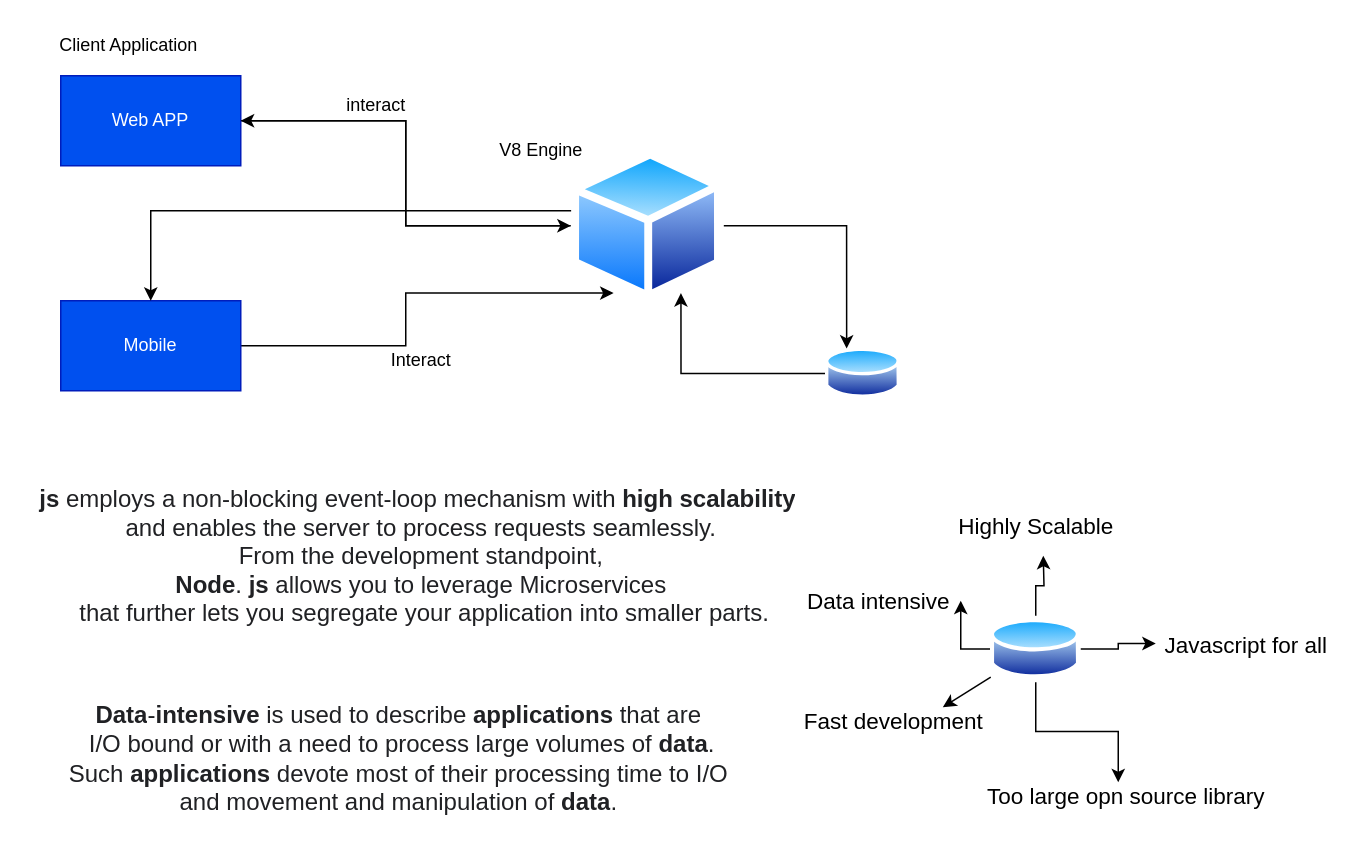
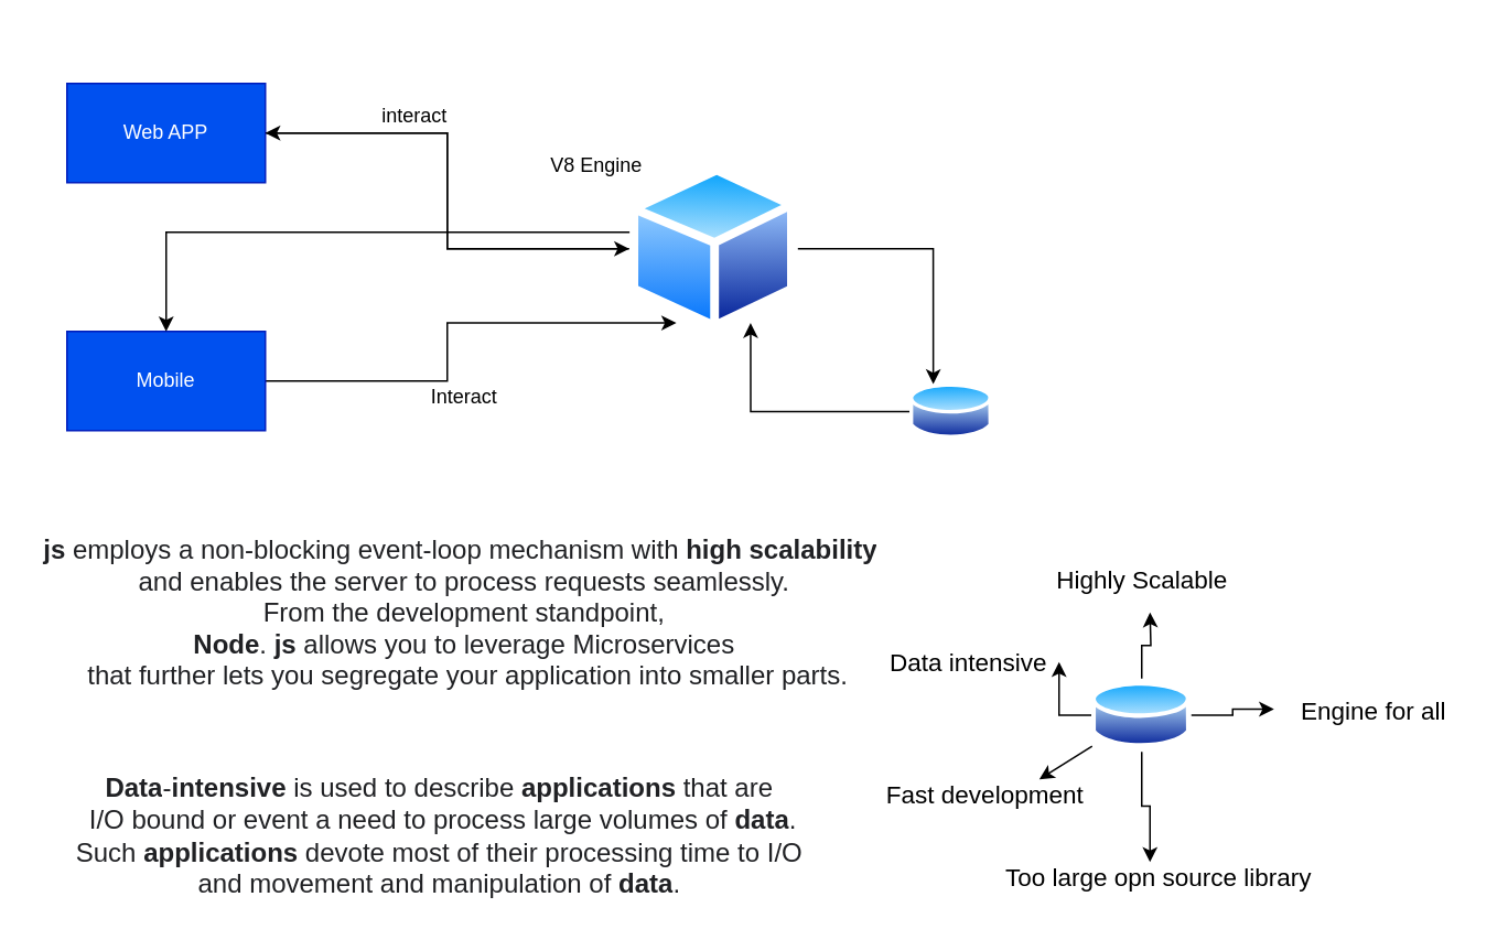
- <mxCell id="15" value="Client Application" style="text;html=1;align=center;verticalAlign=middle;resizable=0;points=[];autosize=1;" parent="1" vertex="1"><mxGeometry x="30" y="20" width="110" height="20" as="geometry" /></mxCell>
- <mxCell id="17" value="&lt;font style=&quot;font-size: 15px&quot;&gt;Javascript for all&lt;/font&gt;" style="text;html=1;align=center;verticalAlign=middle;resizable=0;points=[];autosize=1;" parent="1" vertex="1"><mxGeometry x="770" y="418.5" width="120" height="20" as="geometry" /></mxCell>
+ <mxCell id="17" value="&lt;font style=&quot;font-size: 15px&quot;&gt;Engine for all&lt;/font&gt;" style="text;html=1;align=center;verticalAlign=middle;resizable=0;points=[];autosize=1;" parent="1" vertex="1"><mxGeometry x="770" y="418.5" width="120" height="20" as="geometry" /></mxCell>
- <mxCell id="19" value="&lt;b style=&quot;color: rgb(32 , 33 , 36) ; font-family: &amp;#34;arial&amp;#34; , sans-serif ; font-size: 16px ; text-align: left ; background-color: rgb(255 , 255 , 255)&quot;&gt;Data&lt;/b&gt;&lt;span style=&quot;color: rgb(32 , 33 , 36) ; font-family: &amp;#34;arial&amp;#34; , sans-serif ; font-size: 16px ; text-align: left ; background-color: rgb(255 , 255 , 255)&quot;&gt;-&lt;/span&gt;&lt;b style=&quot;color: rgb(32 , 33 , 36) ; font-family: &amp;#34;arial&amp;#34; , sans-serif ; font-size: 16px ; text-align: left ; background-color: rgb(255 , 255 , 255)&quot;&gt;intensive&lt;/b&gt;&lt;span style=&quot;color: rgb(32 , 33 , 36) ; font-family: &amp;#34;arial&amp;#34; , sans-serif ; font-size: 16px ; text-align: left ; background-color: rgb(255 , 255 , 255)&quot;&gt;&amp;nbsp;is used to describe&amp;nbsp;&lt;/span&gt;&lt;b style=&quot;color: rgb(32 , 33 , 36) ; font-family: &amp;#34;arial&amp;#34; , sans-serif ; font-size: 16px ; text-align: left ; background-color: rgb(255 , 255 , 255)&quot;&gt;applications&lt;/b&gt;&lt;span style=&quot;color: rgb(32 , 33 , 36) ; font-family: &amp;#34;arial&amp;#34; , sans-serif ; font-size: 16px ; text-align: left ; background-color: rgb(255 , 255 , 255)&quot;&gt;&amp;nbsp;that are&lt;br&gt;&amp;nbsp;I/O bound or with a need to process large volumes of&amp;nbsp;&lt;/span&gt;&lt;b style=&quot;color: rgb(32 , 33 , 36) ; font-family: &amp;#34;arial&amp;#34; , sans-serif ; font-size: 16px ; text-align: left ; background-color: rgb(255 , 255 , 255)&quot;&gt;data&lt;/b&gt;&lt;span style=&quot;color: rgb(32 , 33 , 36) ; font-family: &amp;#34;arial&amp;#34; , sans-serif ; font-size: 16px ; text-align: left ; background-color: rgb(255 , 255 , 255)&quot;&gt;. &lt;br&gt;Such&amp;nbsp;&lt;/span&gt;&lt;b style=&quot;color: rgb(32 , 33 , 36) ; font-family: &amp;#34;arial&amp;#34; , sans-serif ; font-size: 16px ; text-align: left ; background-color: rgb(255 , 255 , 255)&quot;&gt;applications&lt;/b&gt;&lt;span style=&quot;color: rgb(32 , 33 , 36) ; font-family: &amp;#34;arial&amp;#34; , sans-serif ; font-size: 16px ; text-align: left ; background-color: rgb(255 , 255 , 255)&quot;&gt;&amp;nbsp;devote most of their processing time to I/O &lt;br&gt;and movement and manipulation of&amp;nbsp;&lt;/span&gt;&lt;b style=&quot;color: rgb(32 , 33 , 36) ; font-family: &amp;#34;arial&amp;#34; , sans-serif ; font-size: 16px ; text-align: left ; background-color: rgb(255 , 255 , 255)&quot;&gt;data&lt;/b&gt;&lt;span style=&quot;color: rgb(32 , 33 , 36) ; font-family: &amp;#34;arial&amp;#34; , sans-serif ; font-size: 16px ; text-align: left ; background-color: rgb(255 , 255 , 255)&quot;&gt;.&lt;/span&gt;" style="text;html=1;align=center;verticalAlign=middle;resizable=0;points=[];autosize=1;" parent="1" vertex="1"><mxGeometry x="40" y="470" width="450" height="70" as="geometry" /></mxCell>
+ <mxCell id="19" value="&lt;b style=&quot;color: rgb(32 , 33 , 36) ; font-family: &amp;#34;arial&amp;#34; , sans-serif ; font-size: 16px ; text-align: left ; background-color: rgb(255 , 255 , 255)&quot;&gt;Data&lt;/b&gt;&lt;span style=&quot;color: rgb(32 , 33 , 36) ; font-family: &amp;#34;arial&amp;#34; , sans-serif ; font-size: 16px ; text-align: left ; background-color: rgb(255 , 255 , 255)&quot;&gt;-&lt;/span&gt;&lt;b style=&quot;color: rgb(32 , 33 , 36) ; font-family: &amp;#34;arial&amp;#34; , sans-serif ; font-size: 16px ; text-align: left ; background-color: rgb(255 , 255 , 255)&quot;&gt;intensive&lt;/b&gt;&lt;span style=&quot;color: rgb(32 , 33 , 36) ; font-family: &amp;#34;arial&amp;#34; , sans-serif ; font-size: 16px ; text-align: left ; background-color: rgb(255 , 255 , 255)&quot;&gt;&amp;nbsp;is used to describe&amp;nbsp;&lt;/span&gt;&lt;b style=&quot;color: rgb(32 , 33 , 36) ; font-family: &amp;#34;arial&amp;#34; , sans-serif ; font-size: 16px ; text-align: left ; background-color: rgb(255 , 255 , 255)&quot;&gt;applications&lt;/b&gt;&lt;span style=&quot;color: rgb(32 , 33 , 36) ; font-family: &amp;#34;arial&amp;#34; , sans-serif ; font-size: 16px ; text-align: left ; background-color: rgb(255 , 255 , 255)&quot;&gt;&amp;nbsp;that are&lt;br&gt;&amp;nbsp;I/O bound or event a need to process large volumes of&amp;nbsp;&lt;/span&gt;&lt;b style=&quot;color: rgb(32 , 33 , 36) ; font-family: &amp;#34;arial&amp;#34; , sans-serif ; font-size: 16px ; text-align: left ; background-color: rgb(255 , 255 , 255)&quot;&gt;data&lt;/b&gt;&lt;span style=&quot;color: rgb(32 , 33 , 36) ; font-family: &amp;#34;arial&amp;#34; , sans-serif ; font-size: 16px ; text-align: left ; background-color: rgb(255 , 255 , 255)&quot;&gt;. &lt;br&gt;Such&amp;nbsp;&lt;/span&gt;&lt;b style=&quot;color: rgb(32 , 33 , 36) ; font-family: &amp;#34;arial&amp;#34; , sans-serif ; font-size: 16px ; text-align: left ; background-color: rgb(255 , 255 , 255)&quot;&gt;applications&lt;/b&gt;&lt;span style=&quot;color: rgb(32 , 33 , 36) ; font-family: &amp;#34;arial&amp;#34; , sans-serif ; font-size: 16px ; text-align: left ; background-color: rgb(255 , 255 , 255)&quot;&gt;&amp;nbsp;devote most of their processing time to I/O &lt;br&gt;and movement and manipulation of&amp;nbsp;&lt;/span&gt;&lt;b style=&quot;color: rgb(32 , 33 , 36) ; font-family: &amp;#34;arial&amp;#34; , sans-serif ; font-size: 16px ; text-align: left ; background-color: rgb(255 , 255 , 255)&quot;&gt;data&lt;/b&gt;&lt;span style=&quot;color: rgb(32 , 33 , 36) ; font-family: &amp;#34;arial&amp;#34; , sans-serif ; font-size: 16px ; text-align: left ; background-color: rgb(255 , 255 , 255)&quot;&gt;.&lt;/span&gt;" style="text;html=1;align=center;verticalAlign=middle;resizable=0;points=[];autosize=1;" parent="1" vertex="1"><mxGeometry x="40" y="470" width="450" height="70" as="geometry" /></mxCell>
- <mxCell id="16" value="&lt;font style=&quot;font-size: 15px&quot;&gt;Too large opn source library&lt;/font&gt;" style="text;html=1;align=center;verticalAlign=middle;resizable=0;points=[];autosize=1;" parent="1" vertex="1"><mxGeometry x="650" y="520" width="200" height="20" as="geometry" /></mxCell>
+ <mxCell id="16" value="&lt;font style=&quot;font-size: 15px&quot;&gt;Too large opn source library&lt;/font&gt;" style="text;html=1;align=center;verticalAlign=middle;resizable=0;points=[];autosize=1;" parent="1" vertex="1"><mxGeometry x="600" y="520" width="200" height="20" as="geometry" /></mxCell>
